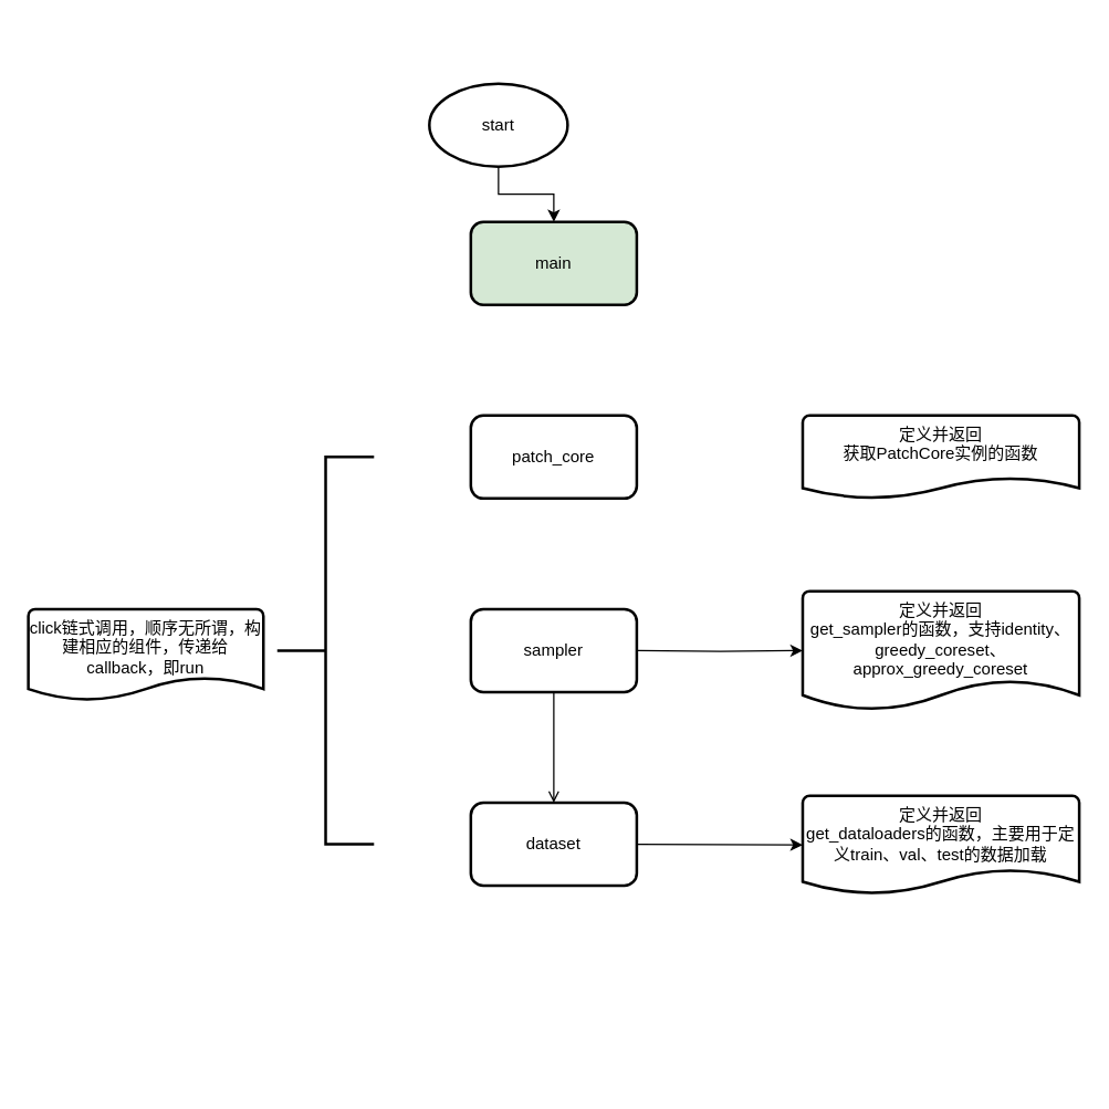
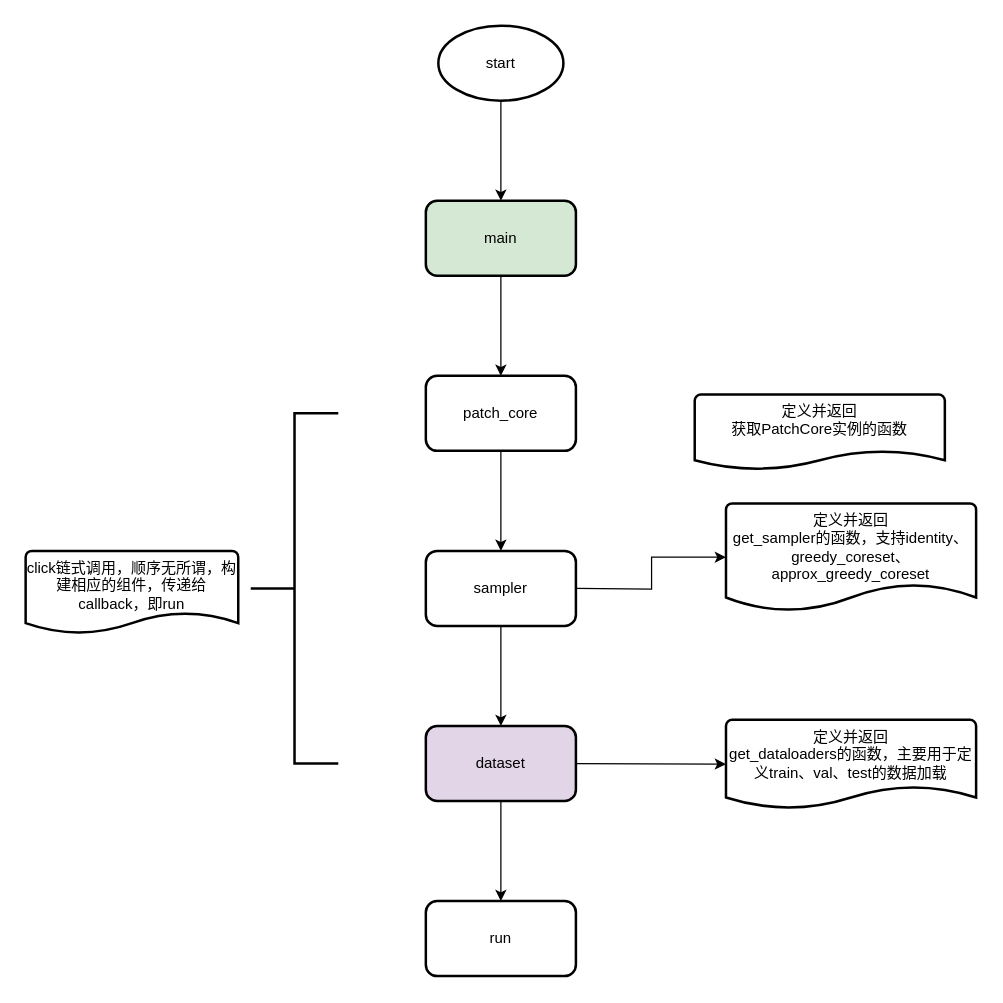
- <mxCell id="3" value="start" style="strokeWidth=2;html=1;shape=mxgraph.flowchart.start_1;whiteSpace=wrap;" parent="1" vertex="1"><mxGeometry x="310" y="60" width="100" height="60" as="geometry" /></mxCell>
+ <mxCell id="3" value="start" style="strokeWidth=2;html=1;shape=mxgraph.flowchart.start_1;whiteSpace=wrap;" parent="1" vertex="1"><mxGeometry x="350" y="20" width="100" height="60" as="geometry" /></mxCell>
+ <mxCell id="4" value="" style="edgeStyle=orthogonalEdgeStyle;rounded=0;orthogonalLoop=1;jettySize=auto;html=1;" parent="1" source="5" target="7" edge="1"><mxGeometry relative="1" as="geometry" /></mxCell>
- <mxCell id="14" value="定义并返回&lt;br&gt;获取PatchCore实例的函数" style="strokeWidth=2;html=1;shape=mxgraph.flowchart.document2;whiteSpace=wrap;size=0.25;verticalAlign=top;" parent="1" vertex="1"><mxGeometry x="580" y="300" width="200" height="60" as="geometry" /></mxCell>
+ <mxCell id="14" value="定义并返回&lt;br&gt;获取PatchCore实例的函数" style="strokeWidth=2;html=1;shape=mxgraph.flowchart.document2;whiteSpace=wrap;size=0.25;verticalAlign=top;" parent="1" vertex="1"><mxGeometry x="555" y="315" width="200" height="60" as="geometry" /></mxCell>
+ <mxCell id="6" value="" style="edgeStyle=orthogonalEdgeStyle;rounded=0;orthogonalLoop=1;jettySize=auto;html=1;" parent="1" source="7" target="9" edge="1"><mxGeometry relative="1" as="geometry" /></mxCell>
- <mxCell id="16" value="定义并返回&lt;br&gt;get_sampler的函数，支持identity、greedy_coreset、approx_greedy_coreset" style="strokeWidth=2;html=1;shape=mxgraph.flowchart.document2;whiteSpace=wrap;size=0.25;verticalAlign=top;" parent="1" vertex="1"><mxGeometry x="580" y="427" width="200" height="86" as="geometry" /></mxCell>
+ <mxCell id="16" value="定义并返回&lt;br&gt;get_sampler的函数，支持identity、greedy_coreset、approx_greedy_coreset" style="strokeWidth=2;html=1;shape=mxgraph.flowchart.document2;whiteSpace=wrap;size=0.25;verticalAlign=top;" parent="1" vertex="1"><mxGeometry x="580" y="402" width="200" height="86" as="geometry" /></mxCell>
- <mxCell id="8" value="" style="edgeStyle=orthogonalEdgeStyle;rounded=0;orthogonalLoop=1;jettySize=auto;html=1;endArrow=open;" parent="1" source="9" target="11" edge="1"><mxGeometry relative="1" as="geometry" /></mxCell>
+ <mxCell id="8" value="" style="edgeStyle=orthogonalEdgeStyle;rounded=0;orthogonalLoop=1;jettySize=auto;html=1;" parent="1" source="9" target="11" edge="1"><mxGeometry relative="1" as="geometry" /></mxCell>
- <mxCell id="11" value="dataset" style="rounded=1;whiteSpace=wrap;html=1;strokeWidth=2;" parent="1" vertex="1"><mxGeometry x="340" y="580" width="120" height="60" as="geometry" /></mxCell>
+ <mxCell id="11" value="dataset" style="rounded=1;whiteSpace=wrap;html=1;strokeWidth=2;fillColor=#e1d5e7;" parent="1" vertex="1"><mxGeometry x="340" y="580" width="120" height="60" as="geometry" /></mxCell>
+ <mxCell id="10" value="" style="edgeStyle=orthogonalEdgeStyle;rounded=0;orthogonalLoop=1;jettySize=auto;html=1;" parent="1" source="11" target="12" edge="1"><mxGeometry relative="1" as="geometry" /></mxCell>
+ <mxCell id="12" value="run" style="rounded=1;whiteSpace=wrap;html=1;strokeWidth=2;" parent="1" vertex="1"><mxGeometry x="340" y="720" width="120" height="60" as="geometry" /></mxCell>
